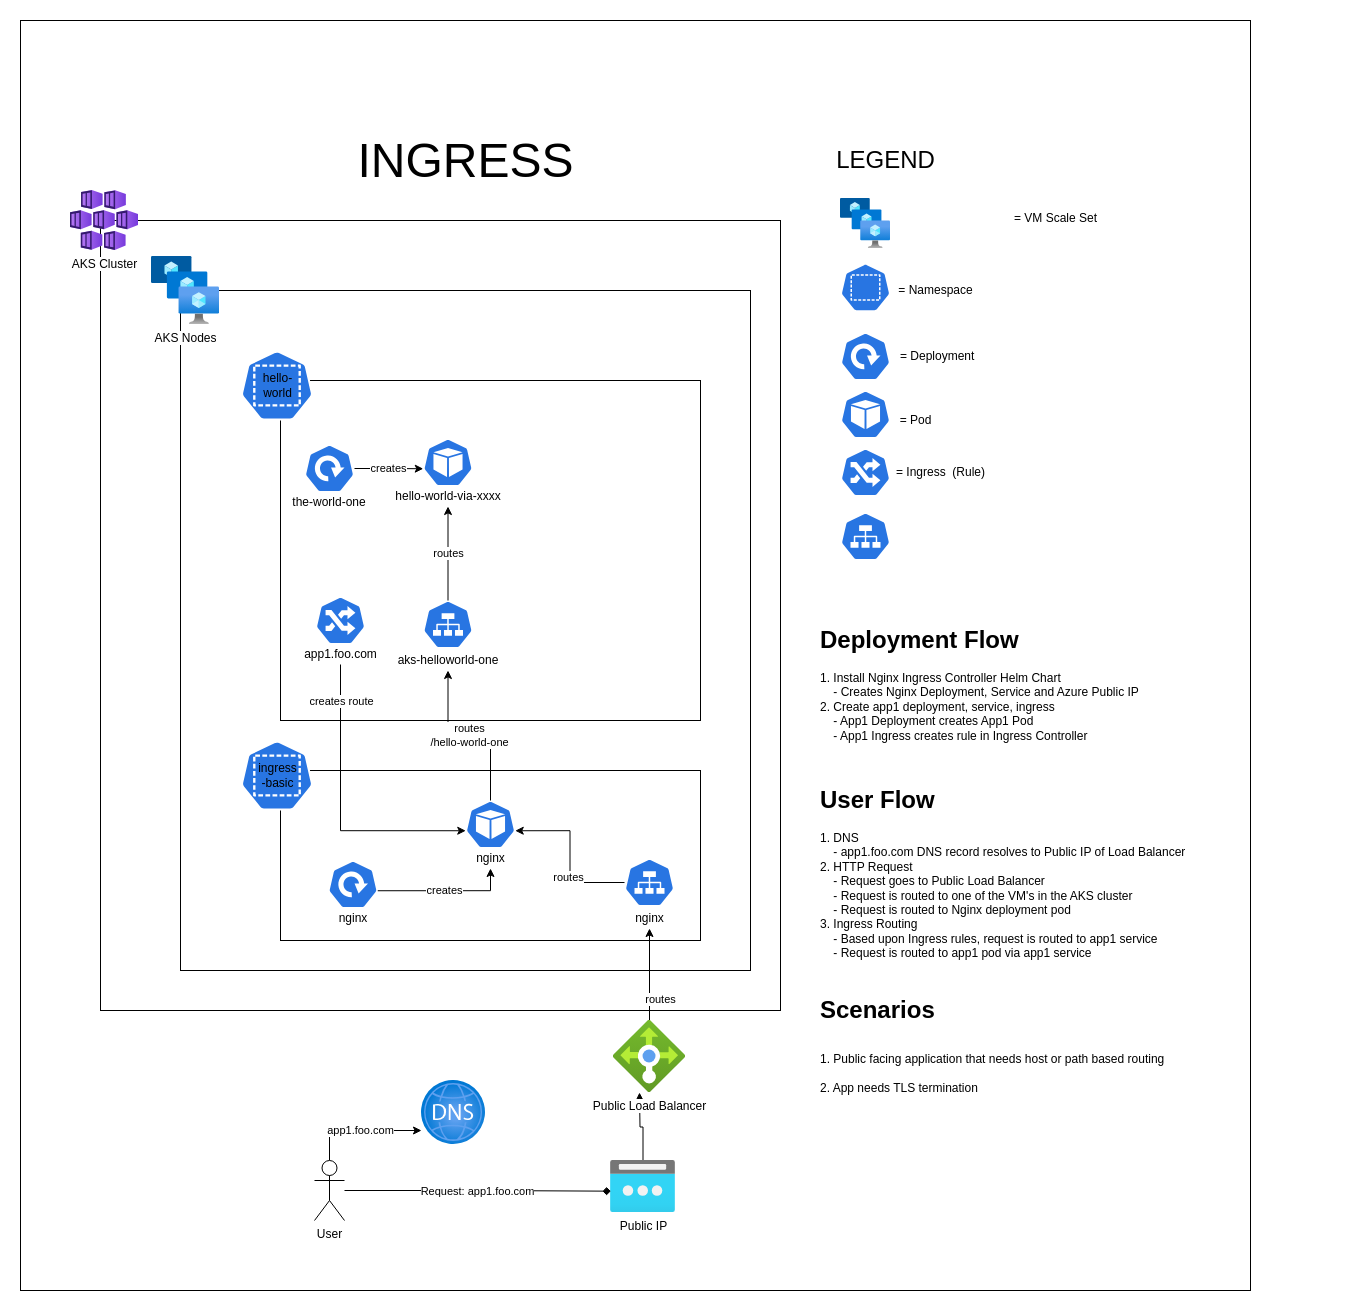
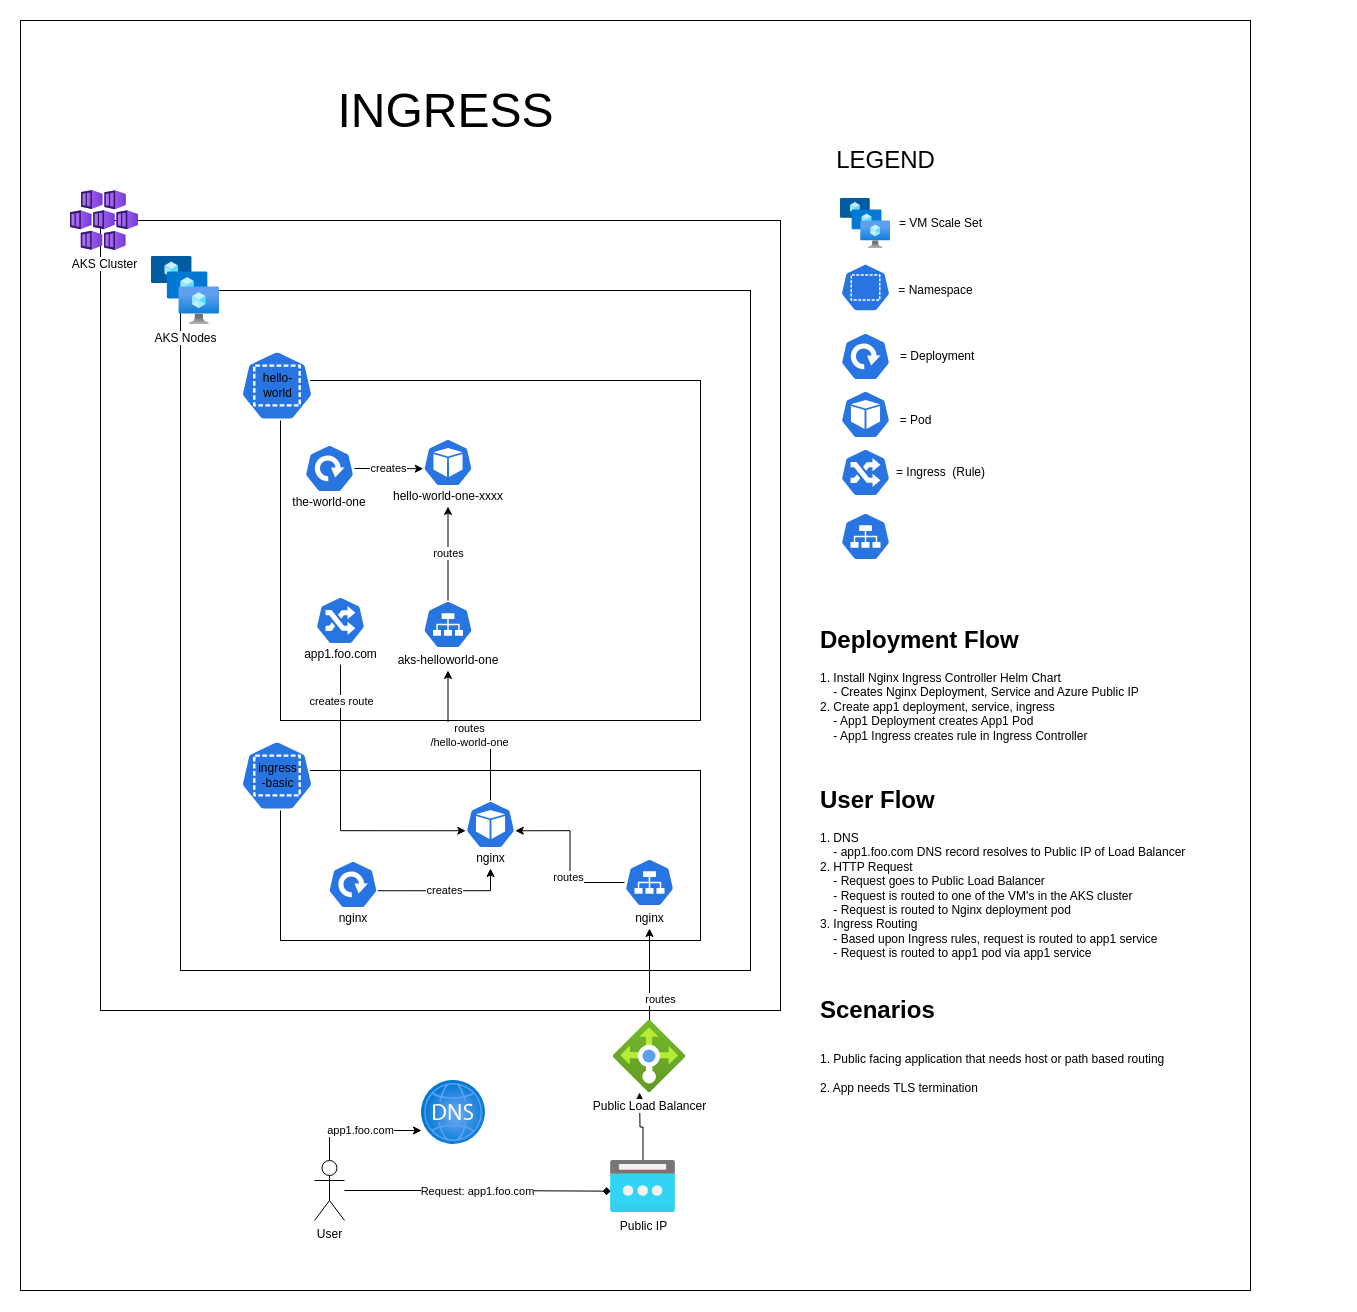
- <mxCell id="58" value="&lt;font style=&quot;font-size: 48px&quot;&gt;INGRESS&lt;/font&gt;" style="text;html=1;align=center;verticalAlign=middle;resizable=0;points=[];autosize=1;" parent="1" vertex="1"><mxGeometry x="350" y="145" width="230" height="30" as="geometry" /></mxCell>
+ <mxCell id="58" value="&lt;font style=&quot;font-size: 48px&quot;&gt;INGRESS&lt;/font&gt;" style="text;html=1;align=center;verticalAlign=middle;resizable=0;points=[];autosize=1;" parent="1" vertex="1"><mxGeometry x="330" y="95" width="230" height="30" as="geometry" /></mxCell>
- <mxCell id="53" value="= VM Scale Set" style="text;html=1;align=center;verticalAlign=middle;resizable=0;points=[];autosize=1;" parent="1" vertex="1"><mxGeometry x="1005" y="208" width="100" height="20" as="geometry" /></mxCell>
+ <mxCell id="53" value="= VM Scale Set" style="text;html=1;align=center;verticalAlign=middle;resizable=0;points=[];autosize=1;" parent="1" vertex="1"><mxGeometry x="890" y="213" width="100" height="20" as="geometry" /></mxCell>
- <mxCell id="10" value="hello-world-via-xxxx" style="text;html=1;strokeColor=none;fillColor=none;align=center;verticalAlign=middle;whiteSpace=wrap;rounded=0;" parent="8" vertex="1"><mxGeometry x="-27.5" y="48" width="120" height="20" as="geometry" /></mxCell>
+ <mxCell id="10" value="hello-world-one-xxxx" style="text;html=1;strokeColor=none;fillColor=none;align=center;verticalAlign=middle;whiteSpace=wrap;rounded=0;" parent="8" vertex="1"><mxGeometry x="-27.5" y="48" width="120" height="20" as="geometry" /></mxCell>
